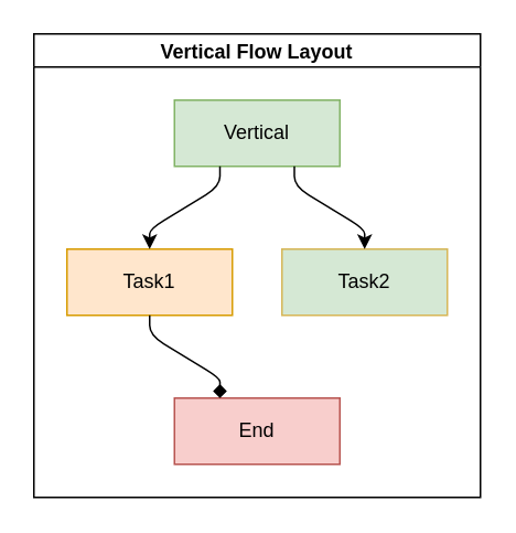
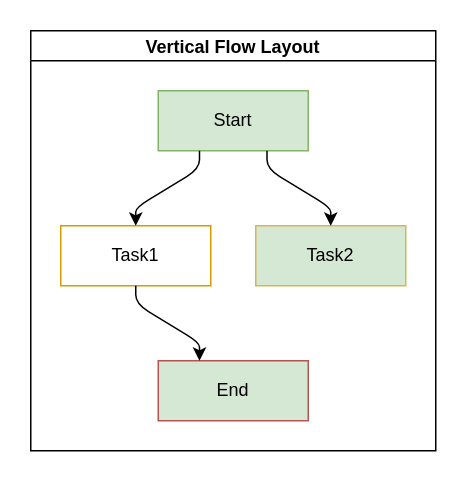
- <mxCell id="3" value="Vertical" style="whiteSpace=wrap;html=1;fillColor=#d5e8d4;strokeColor=#82b366;" vertex="1" parent="2"><mxGeometry x="85" y="40" width="100" height="40" as="geometry" /></mxCell>
+ <mxCell id="3" value="Start" style="whiteSpace=wrap;html=1;fillColor=#d5e8d4;strokeColor=#82b366;" vertex="1" parent="2"><mxGeometry x="85" y="40" width="100" height="40" as="geometry" /></mxCell>
- <mxCell id="4" value="Task1" style="whiteSpace=wrap;html=1;fillColor=#ffe6cc;strokeColor=#d79b00;" vertex="1" parent="2"><mxGeometry x="20" y="130" width="100" height="40" as="geometry" /></mxCell>
+ <mxCell id="4" value="Task1" style="whiteSpace=wrap;html=1;fillColor=#ffffff;strokeColor=#d79b00;" vertex="1" parent="2"><mxGeometry x="20" y="130" width="100" height="40" as="geometry" /></mxCell>
- <mxCell id="9" value="" style="html=1;rounded=1;curved=0;sourcePerimeterSpacing=0;targetPerimeterSpacing=0;startSize=6;endSize=6;noEdgeStyle=1;orthogonal=1;endArrow=diamond;" edge="1" parent="2" source="4" target="8"><mxGeometry relative="1" as="geometry"><Array as="points"><mxPoint x="70" y="182" /><mxPoint x="112.5" y="208" /></Array></mxGeometry></mxCell>
+ <mxCell id="9" value="" style="html=1;rounded=1;curved=0;sourcePerimeterSpacing=0;targetPerimeterSpacing=0;startSize=6;endSize=6;noEdgeStyle=1;orthogonal=1;" edge="1" parent="2" source="4" target="8"><mxGeometry relative="1" as="geometry"><Array as="points"><mxPoint x="70" y="182" /><mxPoint x="112.5" y="208" /></Array></mxGeometry></mxCell>
- <mxCell id="8" value="End" style="whiteSpace=wrap;html=1;fillColor=#f8cecc;strokeColor=#b85450;" vertex="1" parent="2"><mxGeometry x="85" y="220" width="100" height="40" as="geometry" /></mxCell>
+ <mxCell id="8" value="End" style="whiteSpace=wrap;html=1;fillColor=#d5e8d4;strokeColor=#b85450;" vertex="1" parent="2"><mxGeometry x="85" y="220" width="100" height="40" as="geometry" /></mxCell>
